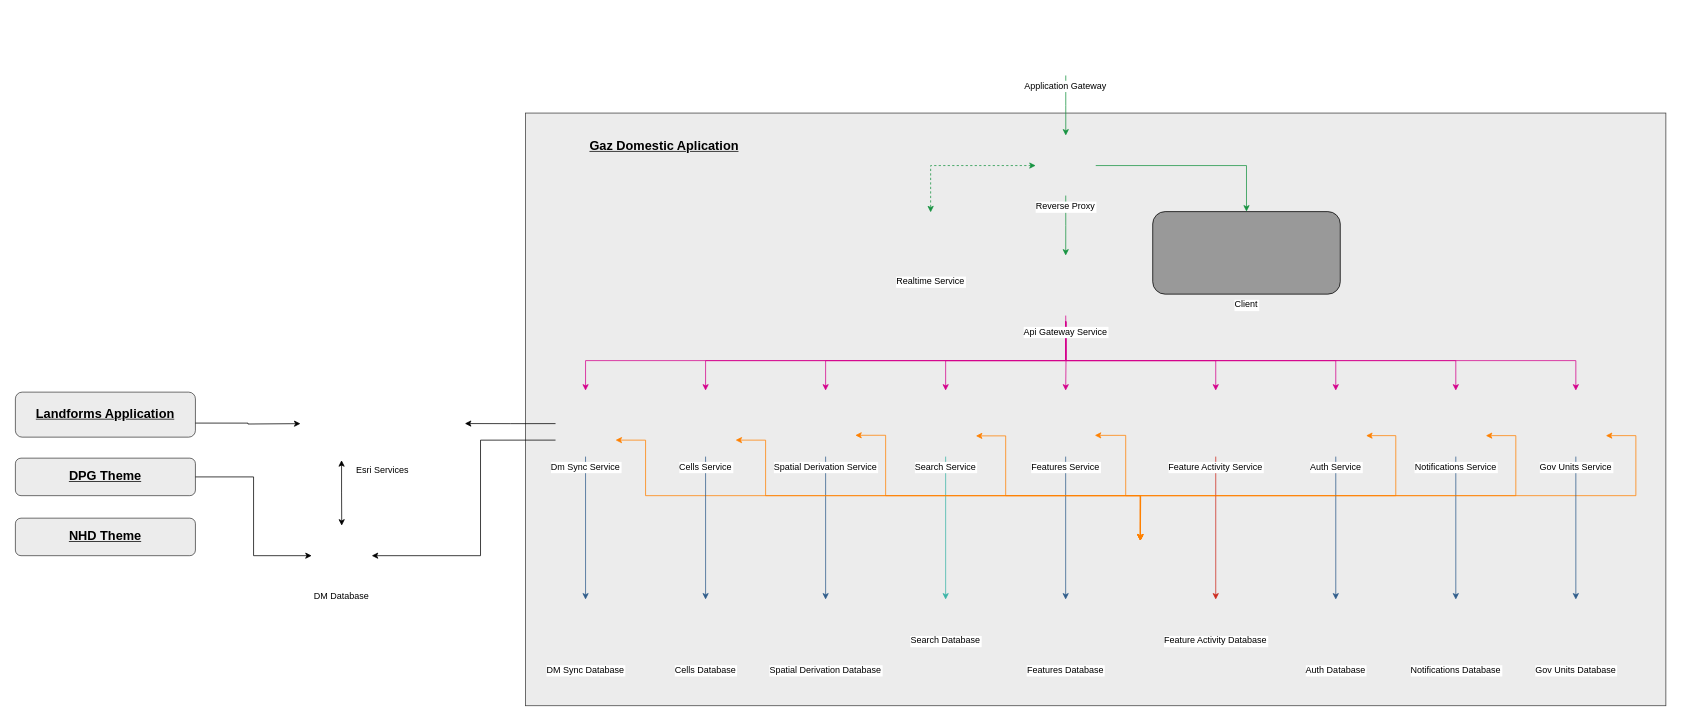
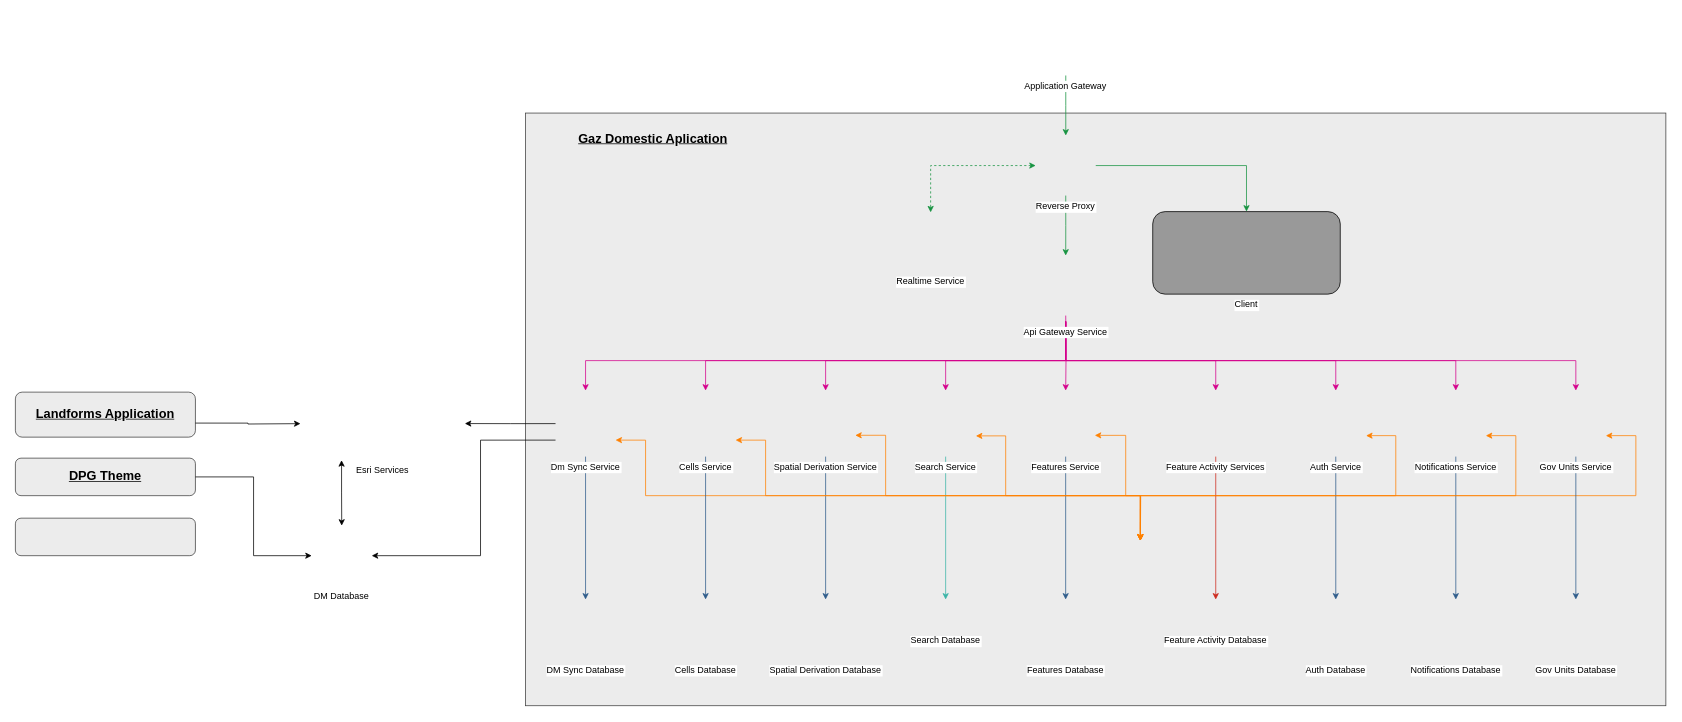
- <mxCell id="61" value="Gaz Domestic Aplication" style="text;html=1;strokeColor=none;fillColor=none;align=center;verticalAlign=middle;whiteSpace=wrap;rounded=0;labelBackgroundColor=none;labelBorderColor=none;fontSize=17;opacity=75;fontStyle=5" vertex="1" parent="1"><mxGeometry x="755" y="180" width="260" height="30" as="geometry" /></mxCell>
+ <mxCell id="61" value="Gaz Domestic Aplication" style="text;html=1;strokeColor=none;fillColor=none;align=center;verticalAlign=middle;whiteSpace=wrap;rounded=0;labelBackgroundColor=none;labelBorderColor=none;fontSize=17;opacity=75;fontStyle=5" vertex="1" parent="1"><mxGeometry x="740" y="170" width="260" height="30" as="geometry" /></mxCell>
- <mxCell id="27" value="Feature Activity Service" style="shape=image;verticalLabelPosition=bottom;labelBackgroundColor=#ffffff;verticalAlign=top;aspect=fixed;imageAspect=0;image=https://cdn.freelogovectors.net/wp-content/uploads/2021/01/graphql-logo-freelogovectors.net_.png;" vertex="1" parent="1"><mxGeometry x="1580" y="520" width="80" height="87.94" as="geometry" /></mxCell>
+ <mxCell id="27" value="Feature Activity Services" style="shape=image;verticalLabelPosition=bottom;labelBackgroundColor=#ffffff;verticalAlign=top;aspect=fixed;imageAspect=0;image=https://cdn.freelogovectors.net/wp-content/uploads/2021/01/graphql-logo-freelogovectors.net_.png;" vertex="1" parent="1"><mxGeometry x="1580" y="520" width="80" height="87.94" as="geometry" /></mxCell>
- <mxCell id="76" value="NHD Theme" style="text;html=1;strokeColor=none;fillColor=none;align=center;verticalAlign=middle;whiteSpace=wrap;rounded=0;labelBackgroundColor=none;labelBorderColor=none;fontSize=17;opacity=75;fontStyle=5" vertex="1" parent="74"><mxGeometry y="6.25" width="240" height="37.5" as="geometry" /></mxCell>
